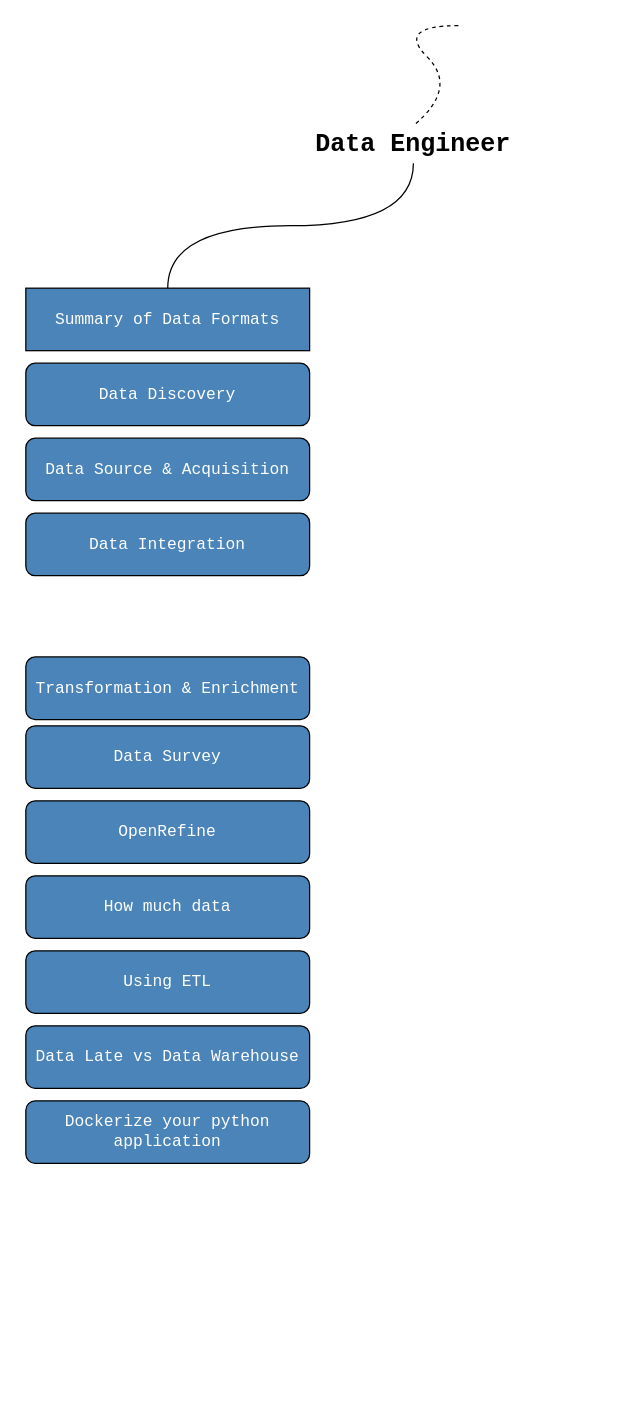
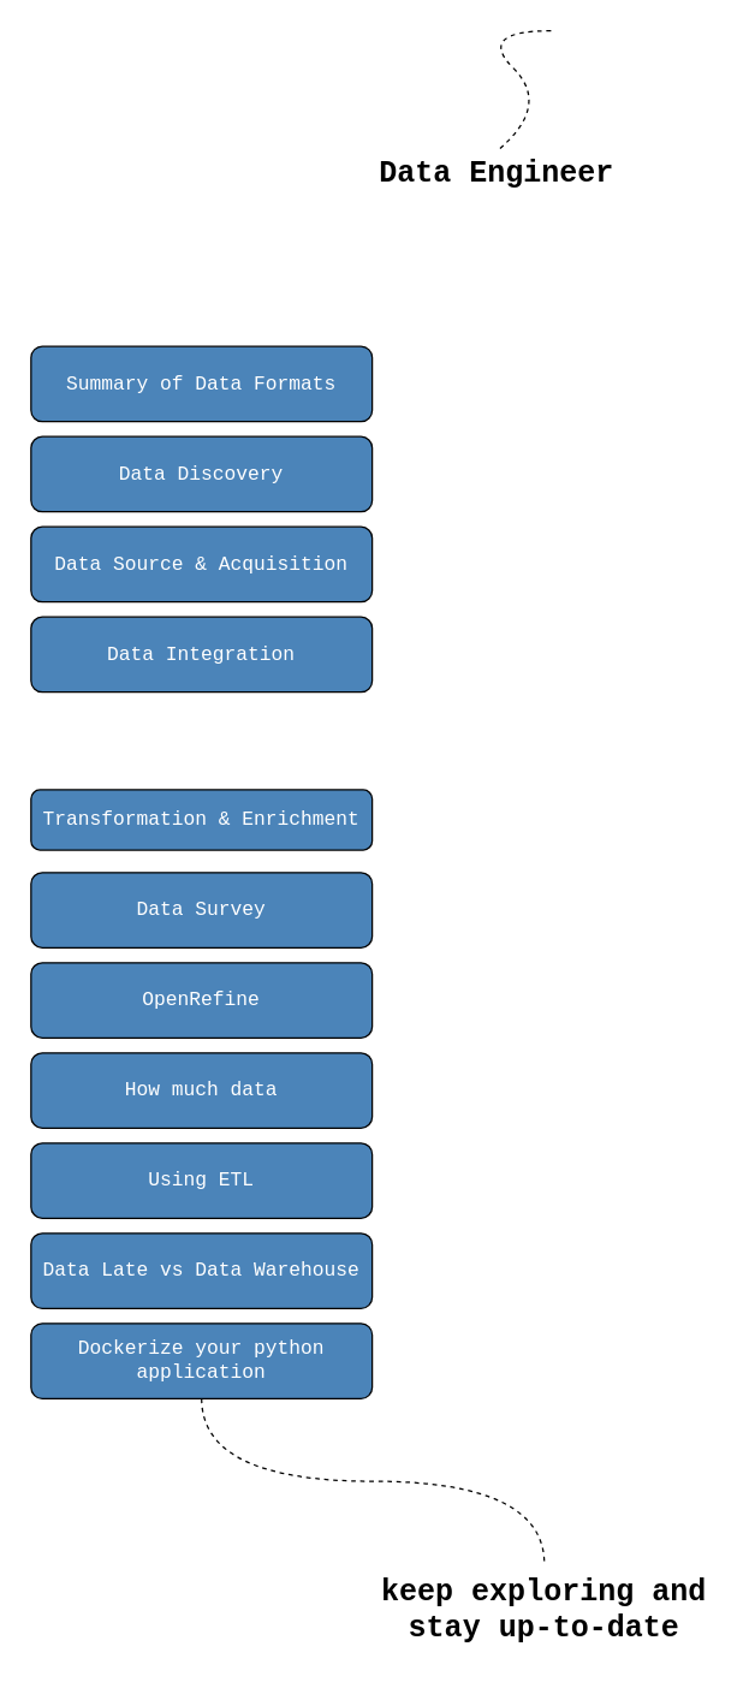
- <mxCell id="2" style="edgeStyle=orthogonalEdgeStyle;orthogonalLoop=1;jettySize=auto;html=1;exitX=0.5;exitY=1;exitDx=0;exitDy=0;entryX=0.5;entryY=0;entryDx=0;entryDy=0;curved=1;endArrow=none;endFill=0;" edge="1" parent="1" source="3" target="5"><mxGeometry relative="1" as="geometry" /></mxCell>
- <mxCell id="5" value="Summary of Data Formats" style="whiteSpace=wrap;html=1;fillColor=#4b84b9;fontColor=#ffffff;fontFamily=Courier New;fontSize=13;fontStyle=0;rounded=0;" vertex="1" parent="1"><mxGeometry x="20" y="230" width="227" height="50" as="geometry" /></mxCell>
+ <mxCell id="5" value="Summary of Data Formats" style="rounded=1;whiteSpace=wrap;html=1;fillColor=#4b84b9;fontColor=#ffffff;fontFamily=Courier New;fontSize=13;fontStyle=0" vertex="1" parent="1"><mxGeometry x="20" y="230" width="227" height="50" as="geometry" /></mxCell>
- <mxCell id="9" value="Transformation &amp;amp; Enrichment" style="rounded=1;whiteSpace=wrap;html=1;fillColor=#4b84b9;fontColor=#ffffff;fontFamily=Courier New;fontSize=13;fontStyle=0" vertex="1" parent="1"><mxGeometry x="20" y="525" width="227" height="50" as="geometry" /></mxCell>
+ <mxCell id="9" value="Transformation &amp;amp; Enrichment" style="rounded=1;whiteSpace=wrap;html=1;fillColor=#4b84b9;fontColor=#ffffff;fontFamily=Courier New;fontSize=13;fontStyle=0" vertex="1" parent="1"><mxGeometry x="20" y="525" width="227" height="40" as="geometry" /></mxCell>
+ <mxCell id="15" style="edgeStyle=orthogonalEdgeStyle;orthogonalLoop=1;jettySize=auto;html=1;exitX=0.5;exitY=1;exitDx=0;exitDy=0;curved=1;endArrow=none;endFill=0;dashed=1;" edge="1" parent="1" source="16" target="17"><mxGeometry relative="1" as="geometry" /></mxCell>
+ <mxCell id="17" value="keep exploring and stay up-to-date" style="text;html=1;strokeColor=none;fillColor=none;align=center;verticalAlign=middle;whiteSpace=wrap;rounded=0;fontStyle=1;fontFamily=Courier New;fontSize=20;" vertex="1" parent="1"><mxGeometry x="247" y="1040" width="229" height="61" as="geometry" /></mxCell>
